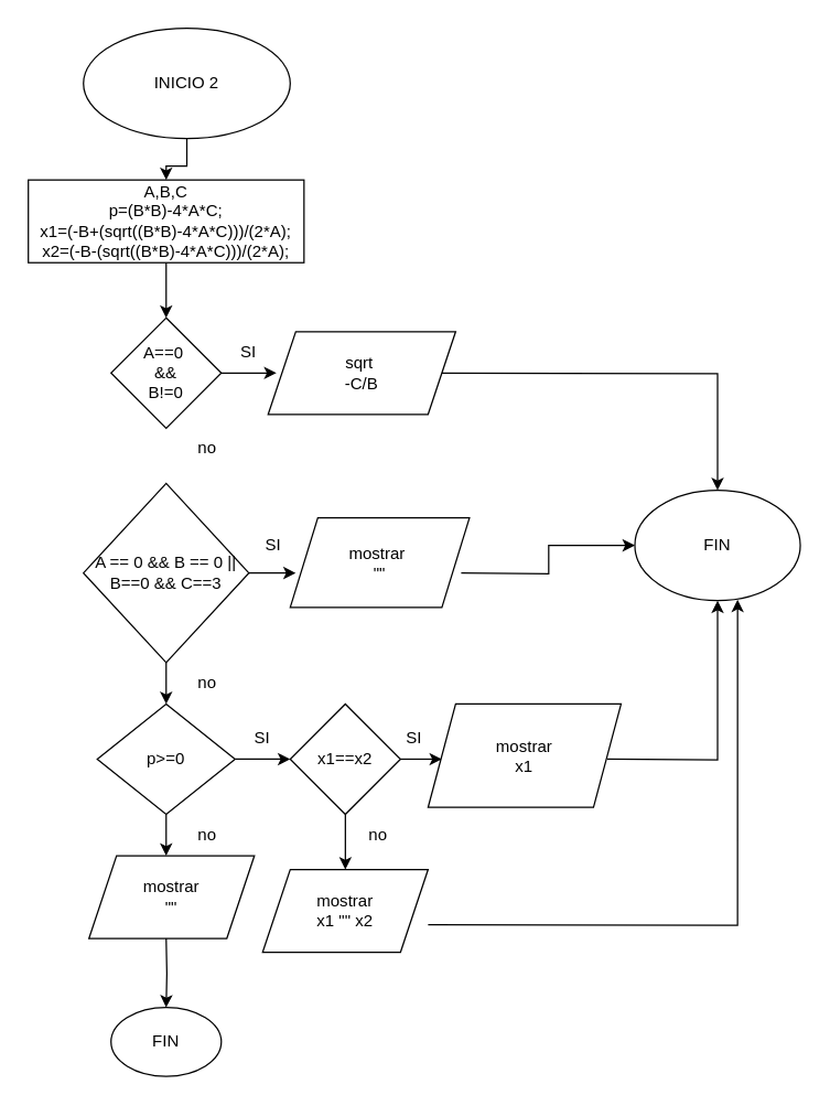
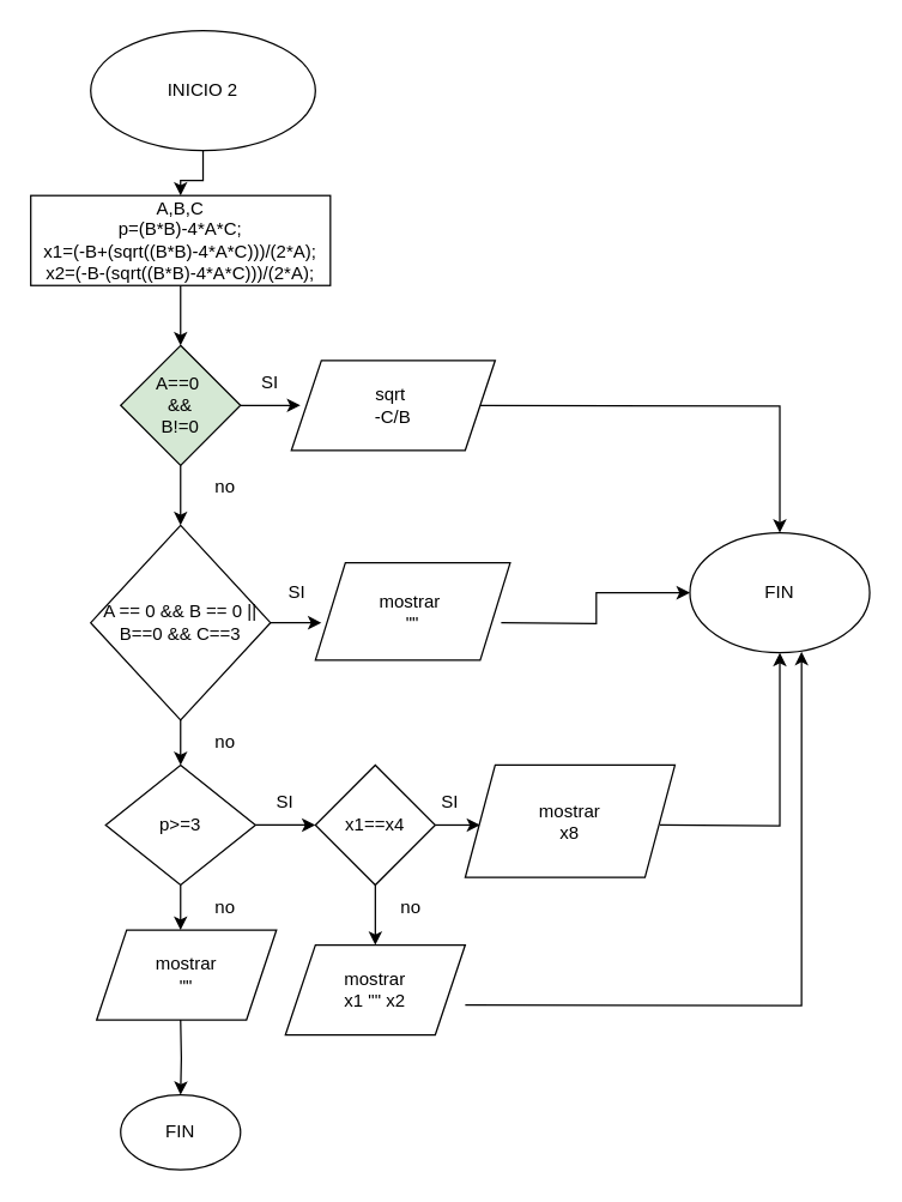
- <mxCell id="8" value="A==0&amp;nbsp;&lt;div&gt;&amp;amp;&amp;amp;&lt;div&gt;B!=0&lt;/div&gt;&lt;/div&gt;" style="rhombus;whiteSpace=wrap;html=1;" vertex="1" parent="1"><mxGeometry x="80" y="230" width="80" height="80" as="geometry" /></mxCell>
+ <mxCell id="8" value="A==0&amp;nbsp;&lt;div&gt;&amp;amp;&amp;amp;&lt;div&gt;B!=0&lt;/div&gt;&lt;/div&gt;" style="rhombus;whiteSpace=wrap;html=1;fillColor=#d5e8d4;" vertex="1" parent="1"><mxGeometry x="80" y="230" width="80" height="80" as="geometry" /></mxCell>
+ <mxCell id="7" value="" style="edgeStyle=orthogonalEdgeStyle;rounded=0;orthogonalLoop=1;jettySize=auto;html=1;" edge="1" parent="1" source="8" target="13"><mxGeometry relative="1" as="geometry" /></mxCell>
- <mxCell id="36" value="mostrar&lt;div&gt;x1&lt;/div&gt;" style="shape=parallelogram;perimeter=parallelogramPerimeter;whiteSpace=wrap;html=1;fixedSize=1;" vertex="1" parent="1"><mxGeometry x="310" y="510" width="140" height="75" as="geometry" /></mxCell>
+ <mxCell id="36" value="mostrar&lt;div&gt;x8&lt;/div&gt;" style="shape=parallelogram;perimeter=parallelogramPerimeter;whiteSpace=wrap;html=1;fixedSize=1;" vertex="1" parent="1"><mxGeometry x="310" y="510" width="140" height="75" as="geometry" /></mxCell>
- <mxCell id="19" value="p&amp;gt;=0" style="rhombus;whiteSpace=wrap;html=1;" vertex="1" parent="1"><mxGeometry x="70" y="510" width="100" height="80" as="geometry" /></mxCell>
+ <mxCell id="19" value="p&amp;gt;=3" style="rhombus;whiteSpace=wrap;html=1;" vertex="1" parent="1"><mxGeometry x="70" y="510" width="100" height="80" as="geometry" /></mxCell>
- <mxCell id="23" value="x1==x2" style="rhombus;whiteSpace=wrap;html=1;" vertex="1" parent="1"><mxGeometry x="210" y="510" width="80" height="80" as="geometry" /></mxCell>
+ <mxCell id="23" value="x1==x4" style="rhombus;whiteSpace=wrap;html=1;" vertex="1" parent="1"><mxGeometry x="210" y="510" width="80" height="80" as="geometry" /></mxCell>
